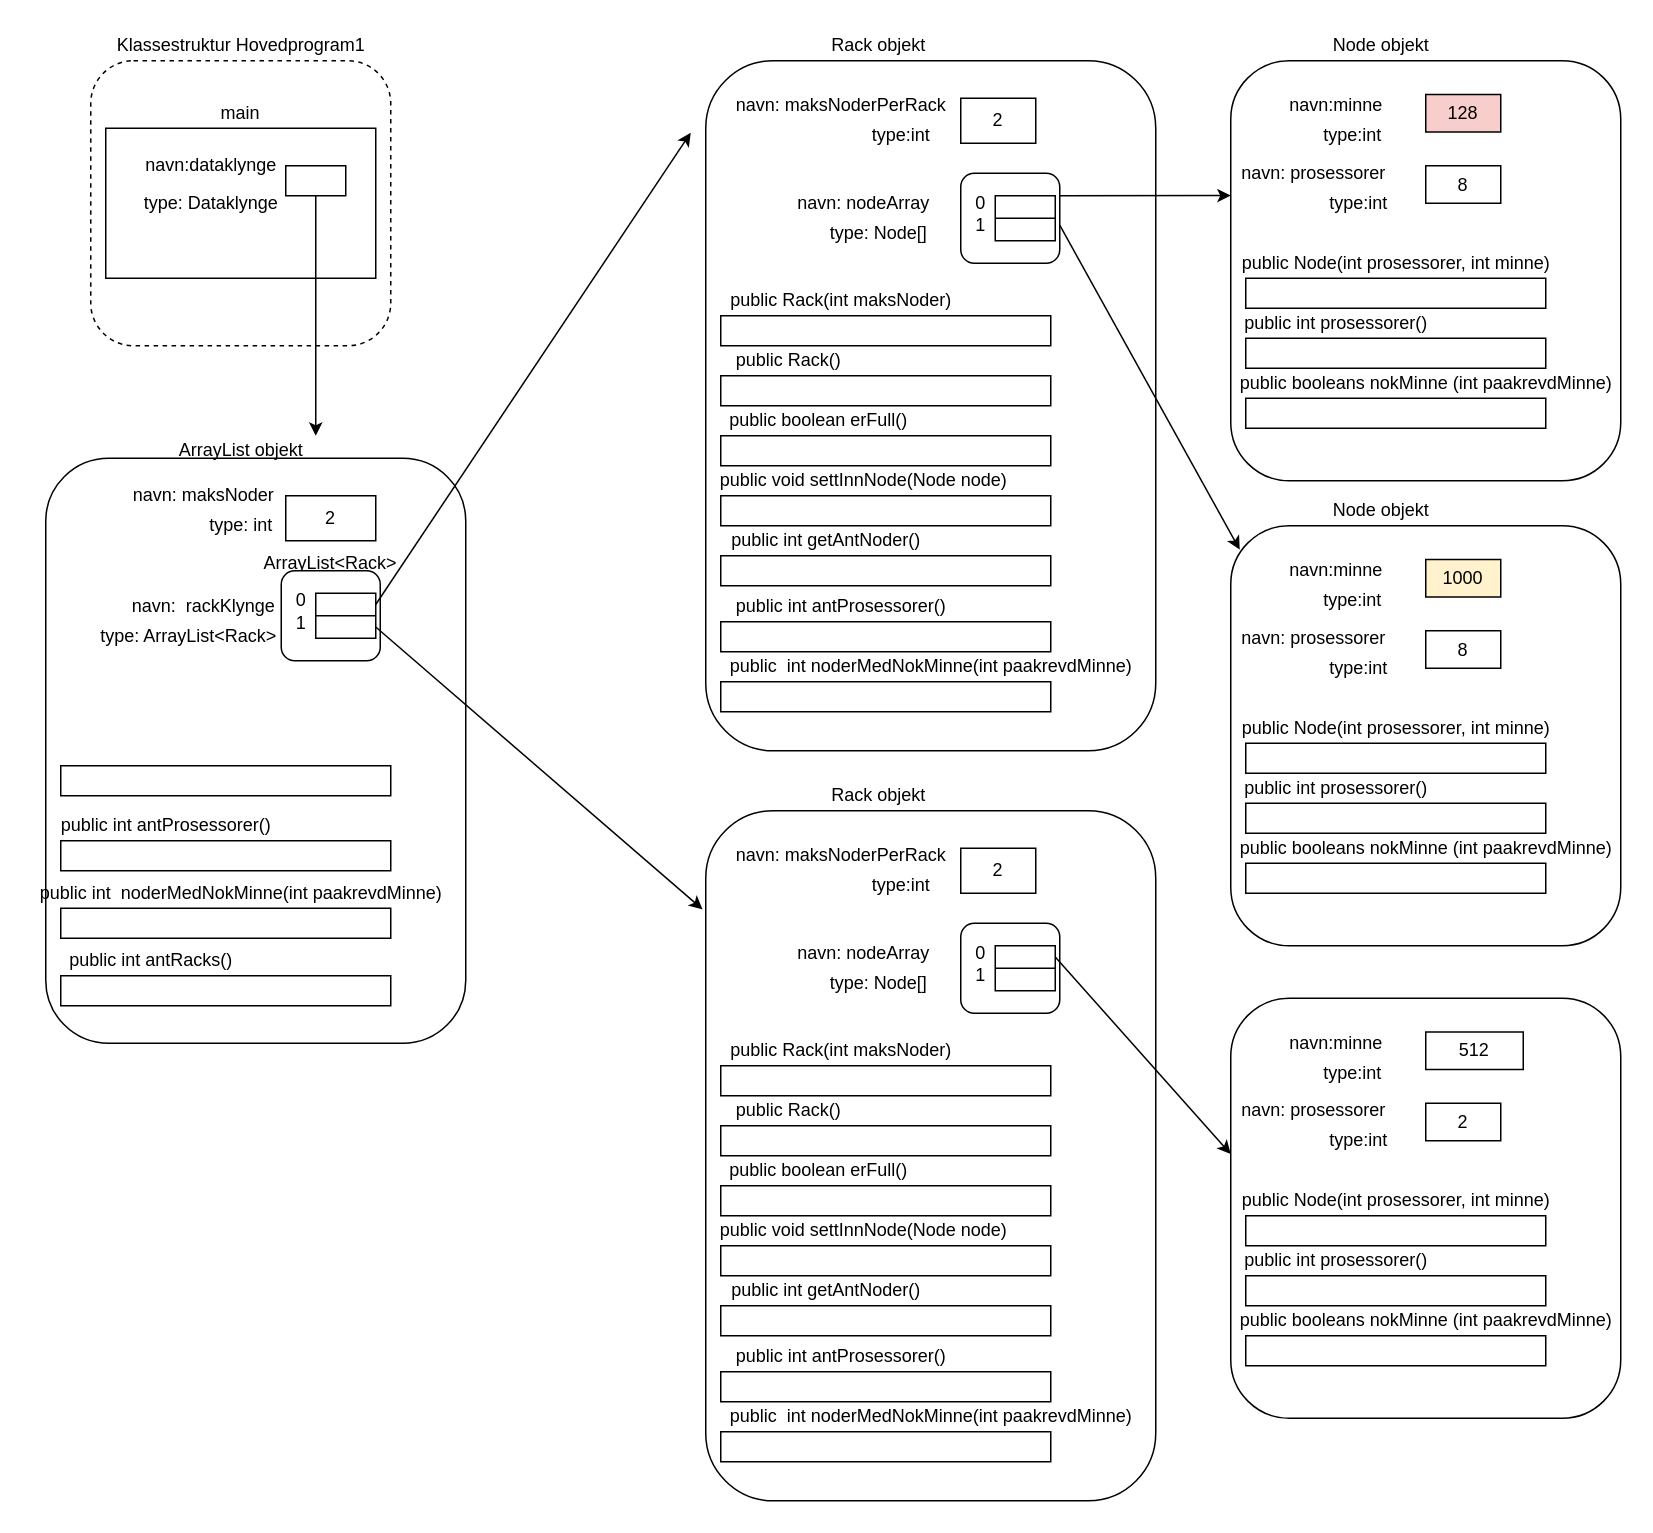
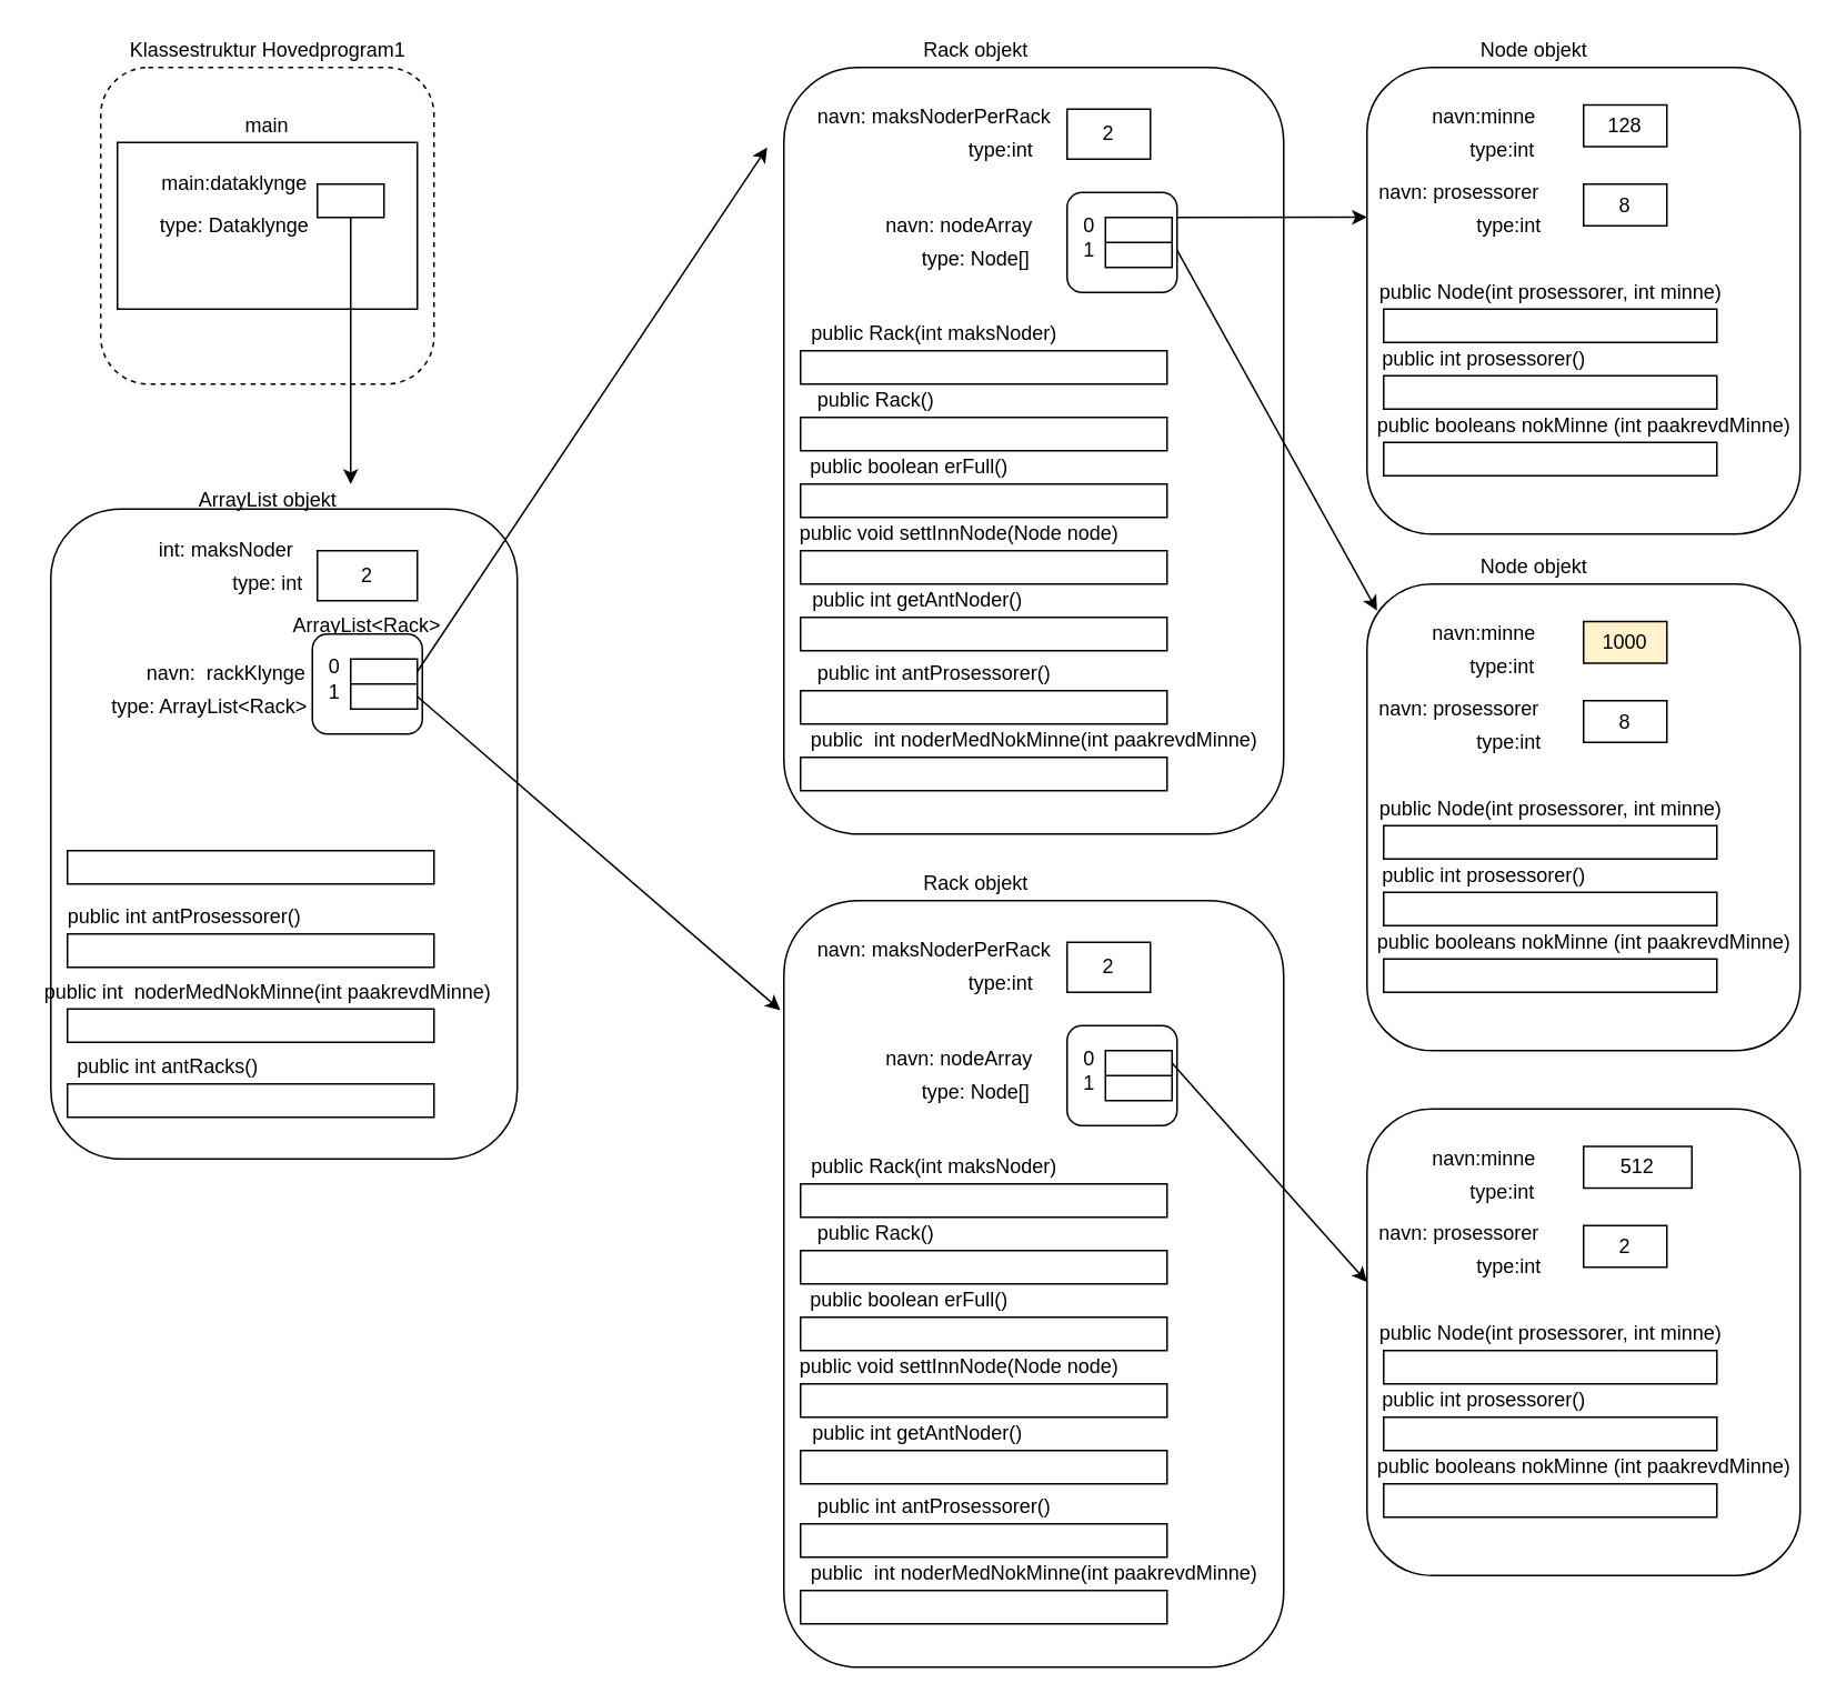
- <mxCell id="63" value="128" style="rounded=0;whiteSpace=wrap;html=1;fillColor=#f8cecc;" vertex="1" parent="1"><mxGeometry x="950" y="62.5" width="50" height="25" as="geometry" /></mxCell>
+ <mxCell id="63" value="128" style="rounded=0;whiteSpace=wrap;html=1;" vertex="1" parent="1"><mxGeometry x="950" y="62.5" width="50" height="25" as="geometry" /></mxCell>
- <mxCell id="6" value="navn:dataklynge" style="text;html=1;align=center;verticalAlign=middle;resizable=0;points=[];autosize=1;strokeColor=none;fillColor=none;" vertex="1" parent="1"><mxGeometry x="90" y="100" width="100" height="20" as="geometry" /></mxCell>
+ <mxCell id="6" value="main:dataklynge" style="text;html=1;align=center;verticalAlign=middle;resizable=0;points=[];autosize=1;strokeColor=none;fillColor=none;" vertex="1" parent="1"><mxGeometry x="90" y="100" width="100" height="20" as="geometry" /></mxCell>
- <mxCell id="14" value="navn: maksNoder" style="text;html=1;align=center;verticalAlign=middle;resizable=0;points=[];autosize=1;strokeColor=none;fillColor=none;" vertex="1" parent="1"><mxGeometry x="80" y="320" width="110" height="20" as="geometry" /></mxCell>
+ <mxCell id="14" value="int: maksNoder" style="text;html=1;align=center;verticalAlign=middle;resizable=0;points=[];autosize=1;strokeColor=none;fillColor=none;" vertex="1" parent="1"><mxGeometry x="80" y="320" width="110" height="20" as="geometry" /></mxCell>
